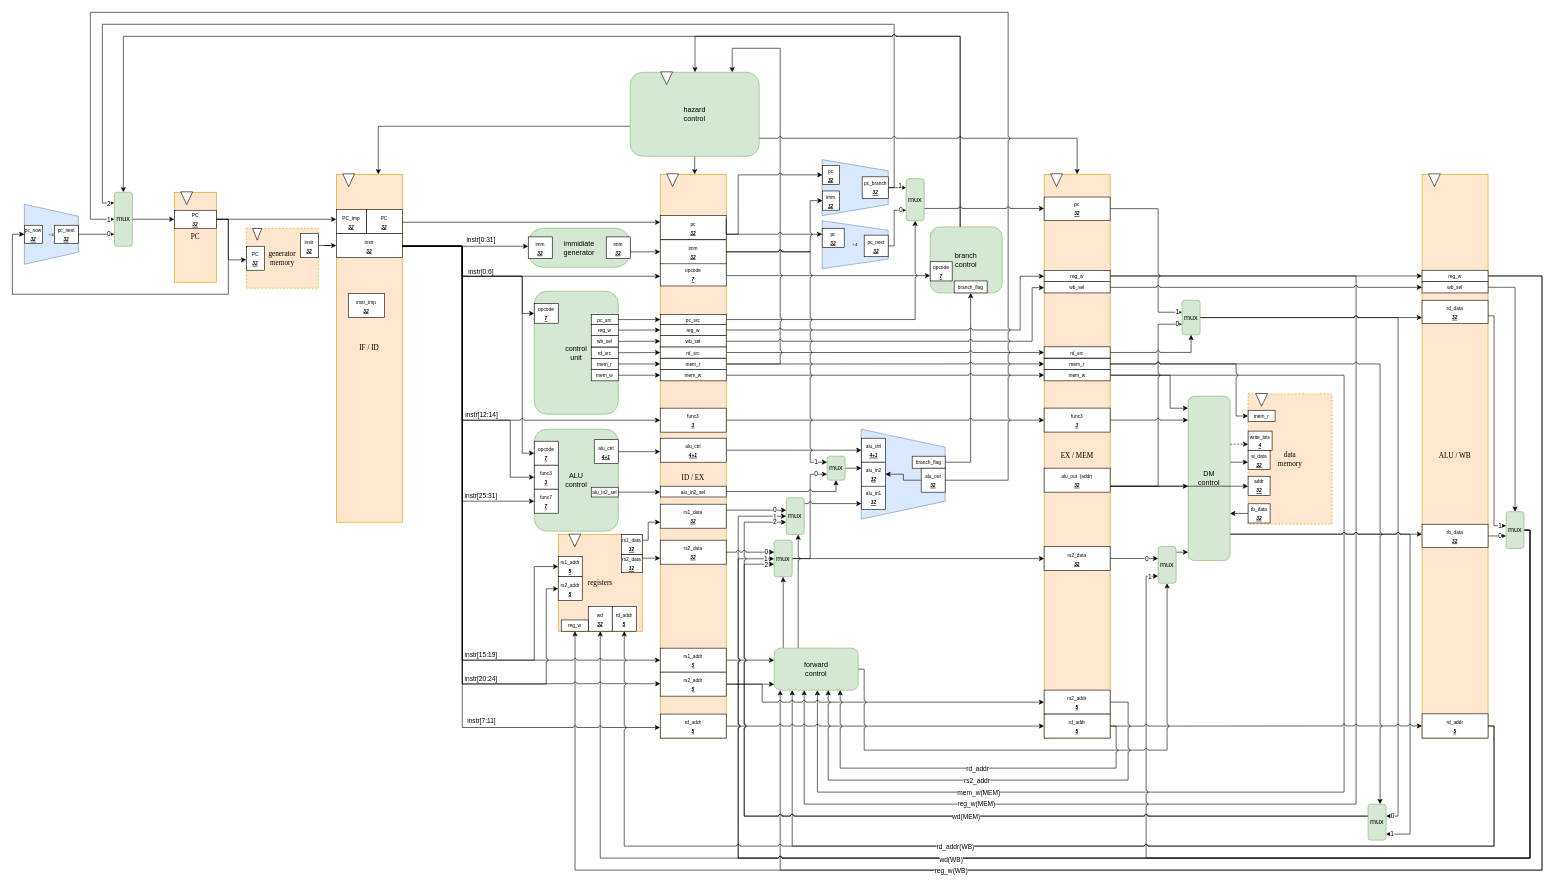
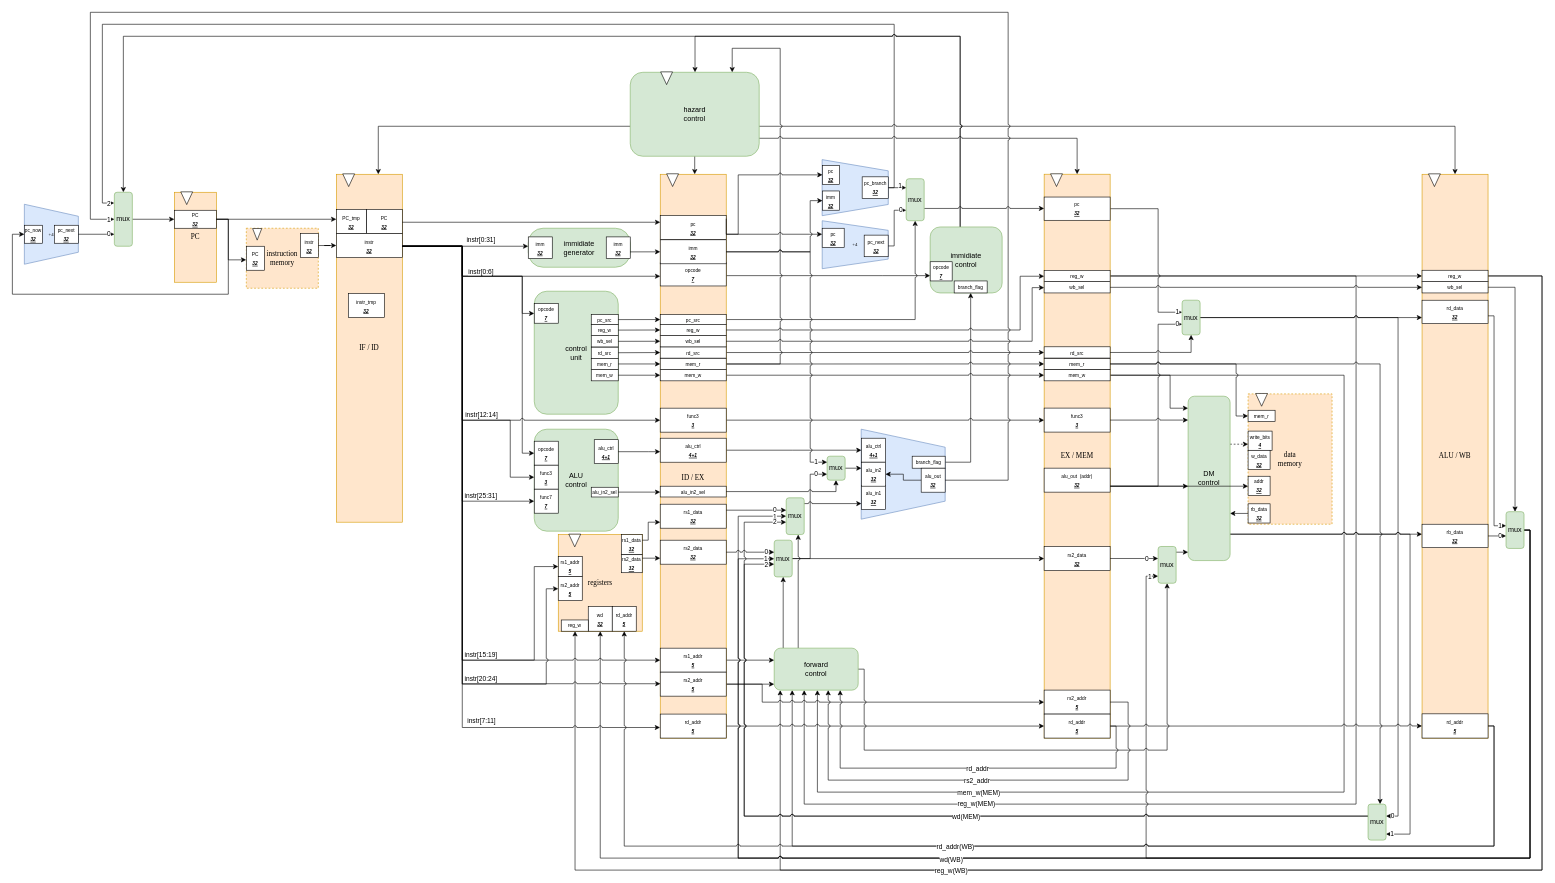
+ <mxCell id="15" style="edgeStyle=orthogonalEdgeStyle;rounded=0;jumpStyle=arc;orthogonalLoop=1;jettySize=auto;html=1;startArrow=none;startFill=0;endArrow=classic;endFill=1;" parent="1" source="249" target="91" edge="1"><mxGeometry relative="1" as="geometry"><Array as="points"><mxPoint x="2425" y="210" /></Array></mxGeometry></mxCell>
- <mxCell id="105" value="&lt;font style=&quot;font-size: 12px&quot;&gt;generator&lt;br&gt;memory&lt;br&gt;&lt;/font&gt;" style="rounded=0;whiteSpace=wrap;html=1;shadow=0;labelBackgroundColor=none;strokeWidth=1;fontFamily=Verdana;fontSize=8;align=center;fillColor=#ffe6cc;strokeColor=#d79b00;container=1;dashed=1;" parent="1" vertex="1"><mxGeometry x="410" y="380" width="120" height="100" as="geometry" /></mxCell>
+ <mxCell id="105" value="&lt;font style=&quot;font-size: 12px&quot;&gt;instruction&lt;br&gt;memory&lt;br&gt;&lt;/font&gt;" style="rounded=0;whiteSpace=wrap;html=1;shadow=0;labelBackgroundColor=none;strokeWidth=1;fontFamily=Verdana;fontSize=8;align=center;fillColor=#ffe6cc;strokeColor=#d79b00;container=1;dashed=1;" parent="1" vertex="1"><mxGeometry x="410" y="380" width="120" height="100" as="geometry" /></mxCell>
- <mxCell id="212" value="branch&lt;br&gt;control" style="rounded=1;whiteSpace=wrap;html=1;fillColor=#d5e8d4;strokeColor=#82b366;container=1;" parent="1" vertex="1"><mxGeometry x="1550" y="377.86" width="120" height="110" as="geometry" /></mxCell>
+ <mxCell id="212" value="immidiate&lt;br&gt;control" style="rounded=1;whiteSpace=wrap;html=1;fillColor=#d5e8d4;strokeColor=#82b366;container=1;" parent="1" vertex="1"><mxGeometry x="1550" y="377.86" width="120" height="110" as="geometry" /></mxCell>
- <mxCell id="204" style="edgeStyle=orthogonalEdgeStyle;rounded=0;jumpStyle=arc;orthogonalLoop=1;jettySize=auto;html=1;" parent="1" source="205" target="236" edge="1"><mxGeometry relative="1" as="geometry"><Array as="points"><mxPoint x="2060" y="770" /><mxPoint x="2060" y="770" /></Array></mxGeometry></mxCell>
